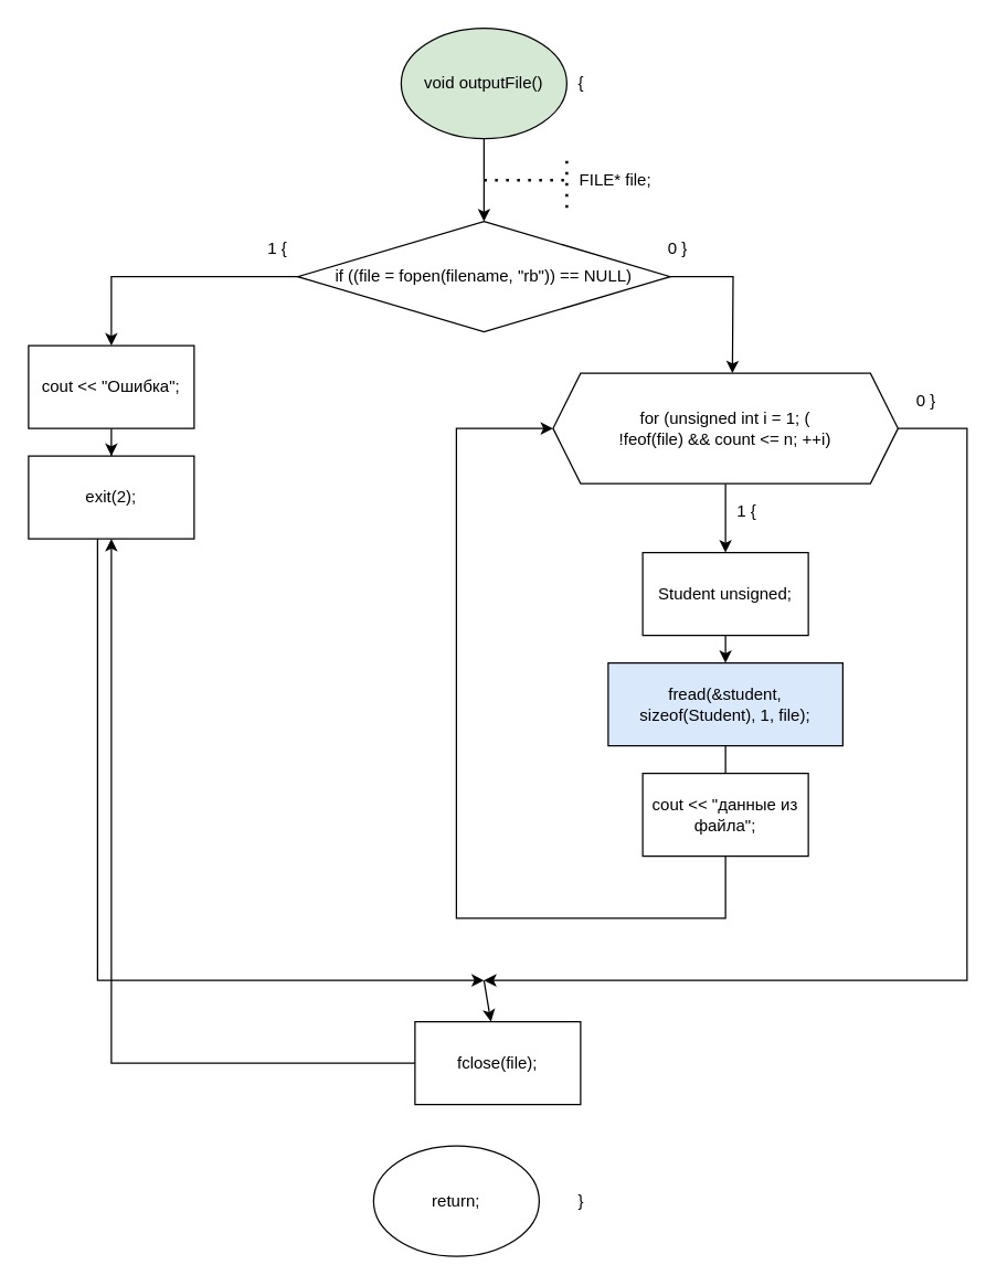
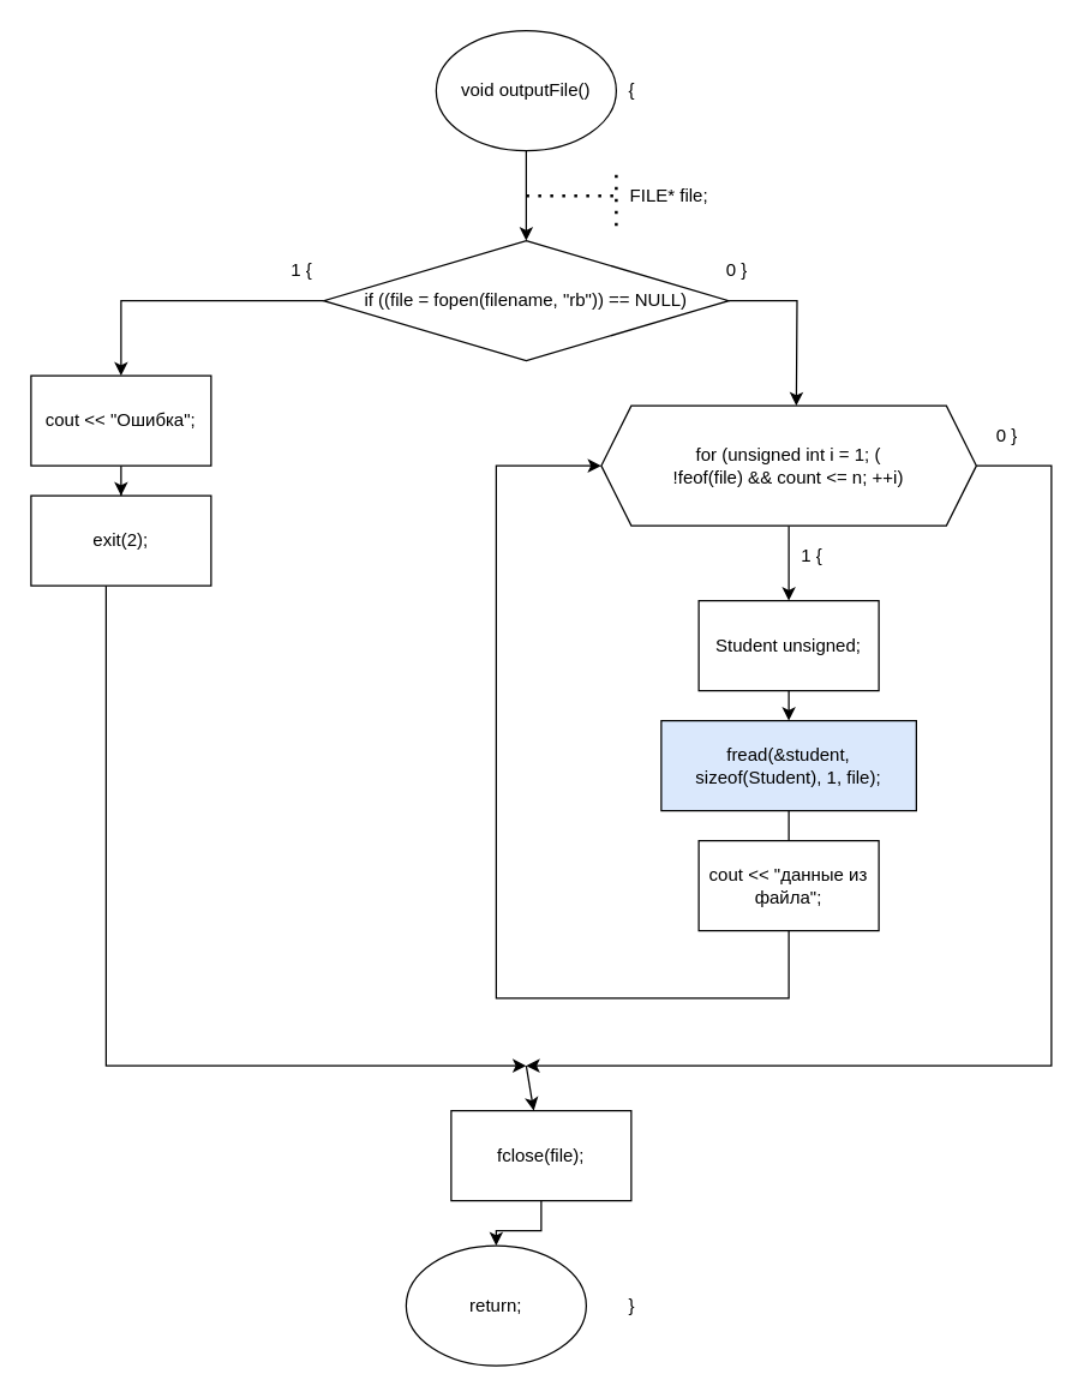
- <mxCell id="3" value="void outputFile()" style="ellipse;whiteSpace=wrap;html=1;fillColor=#d5e8d4;" vertex="1" parent="1"><mxGeometry x="290" y="20" width="120" height="80" as="geometry" /></mxCell>
+ <mxCell id="3" value="void outputFile()" style="ellipse;whiteSpace=wrap;html=1;" vertex="1" parent="1"><mxGeometry x="290" y="20" width="120" height="80" as="geometry" /></mxCell>
- <mxCell id="26" style="edgeStyle=orthogonalEdgeStyle;rounded=0;orthogonalLoop=1;jettySize=auto;html=1;" edge="1" parent="1" source="27" target="17"><mxGeometry relative="1" as="geometry"><mxPoint x="350" y="820" as="targetPoint" /></mxGeometry></mxCell>
+ <mxCell id="26" style="edgeStyle=orthogonalEdgeStyle;rounded=0;orthogonalLoop=1;jettySize=auto;html=1;" edge="1" parent="1" source="27" target="28"><mxGeometry relative="1" as="geometry"><mxPoint x="350" y="820" as="targetPoint" /></mxGeometry></mxCell>
